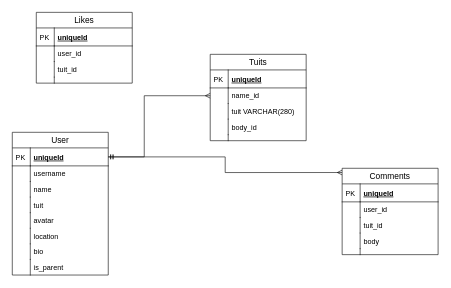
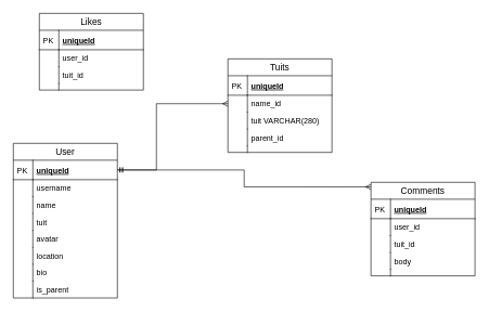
- <mxCell id="22" value="body_id" style="shape=partialRectangle;top=0;left=0;right=0;bottom=0;align=left;verticalAlign=top;fillColor=none;spacingLeft=34;spacingRight=4;overflow=hidden;rotatable=0;points=[[0,0.5],[1,0.5]];portConstraint=eastwest;dropTarget=0;fontSize=12;" vertex="1" parent="15"><mxGeometry y="108" width="160" height="26" as="geometry" /></mxCell>
+ <mxCell id="22" value="parent_id" style="shape=partialRectangle;top=0;left=0;right=0;bottom=0;align=left;verticalAlign=top;fillColor=none;spacingLeft=34;spacingRight=4;overflow=hidden;rotatable=0;points=[[0,0.5],[1,0.5]];portConstraint=eastwest;dropTarget=0;fontSize=12;" vertex="1" parent="15"><mxGeometry y="108" width="160" height="26" as="geometry" /></mxCell>
